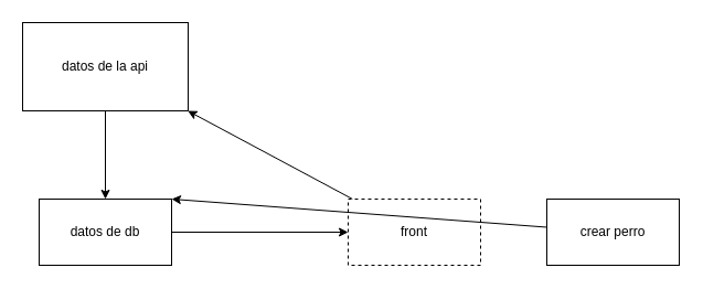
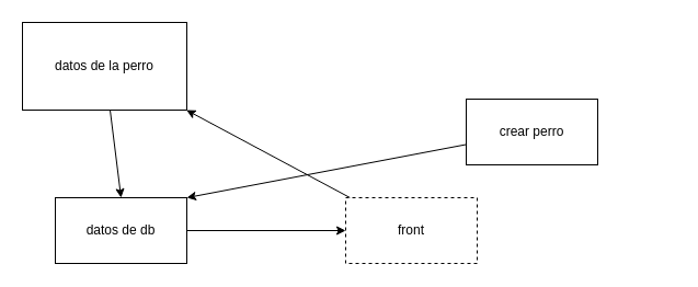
- <mxCell id="3" value="datos de la api" style="rounded=0;whiteSpace=wrap;html=1;" parent="1" vertex="1"><mxGeometry x="20" width="150" height="80" as="geometry" y="20" /></mxCell>
+ <mxCell id="3" value="datos de la perro" style="rounded=0;whiteSpace=wrap;html=1;" parent="1" vertex="1"><mxGeometry x="20" width="150" height="80" as="geometry" y="20" /></mxCell>
- <mxCell id="5" value="datos de db" style="rounded=0;whiteSpace=wrap;html=1;" parent="1" vertex="1"><mxGeometry x="35" y="180" width="120" height="60" as="geometry" /></mxCell>
+ <mxCell id="5" value="datos de db" style="rounded=0;whiteSpace=wrap;html=1;" parent="1" vertex="1"><mxGeometry x="50" y="180" width="120" height="60" as="geometry" /></mxCell>
- <mxCell id="9" value="crear perro" style="rounded=0;whiteSpace=wrap;html=1;" parent="1" vertex="1"><mxGeometry x="495" y="180" width="120" height="60" as="geometry" /></mxCell>
+ <mxCell id="9" value="crear perro" style="rounded=0;whiteSpace=wrap;html=1;" parent="1" vertex="1"><mxGeometry x="425" y="90" width="120" height="60" as="geometry" /></mxCell>
